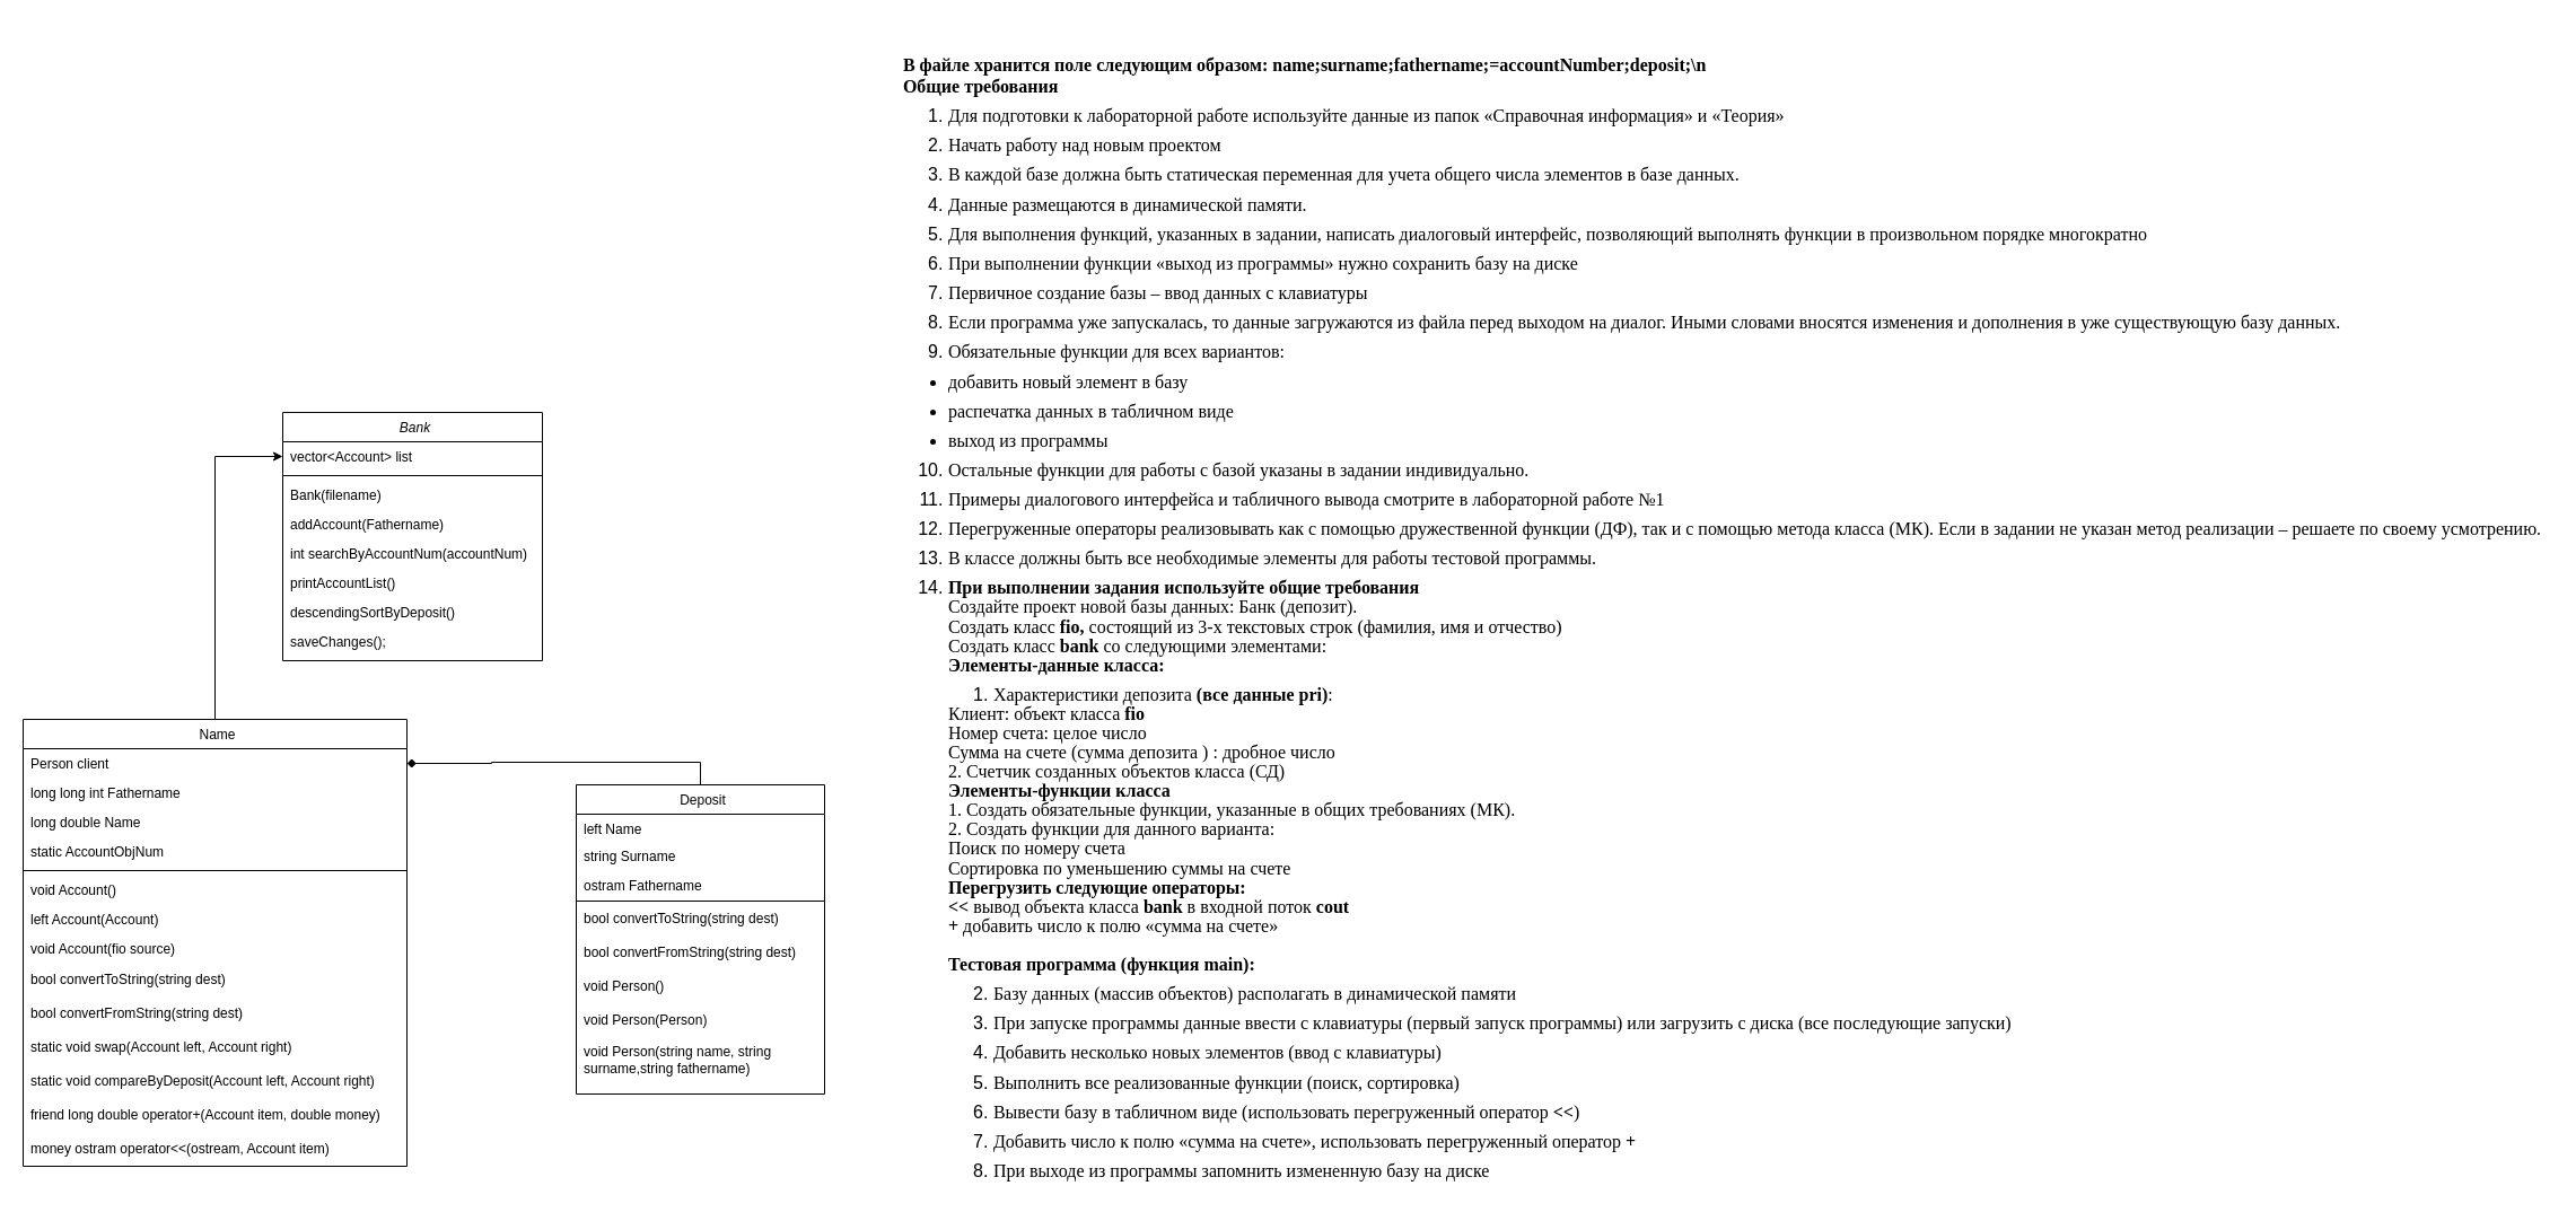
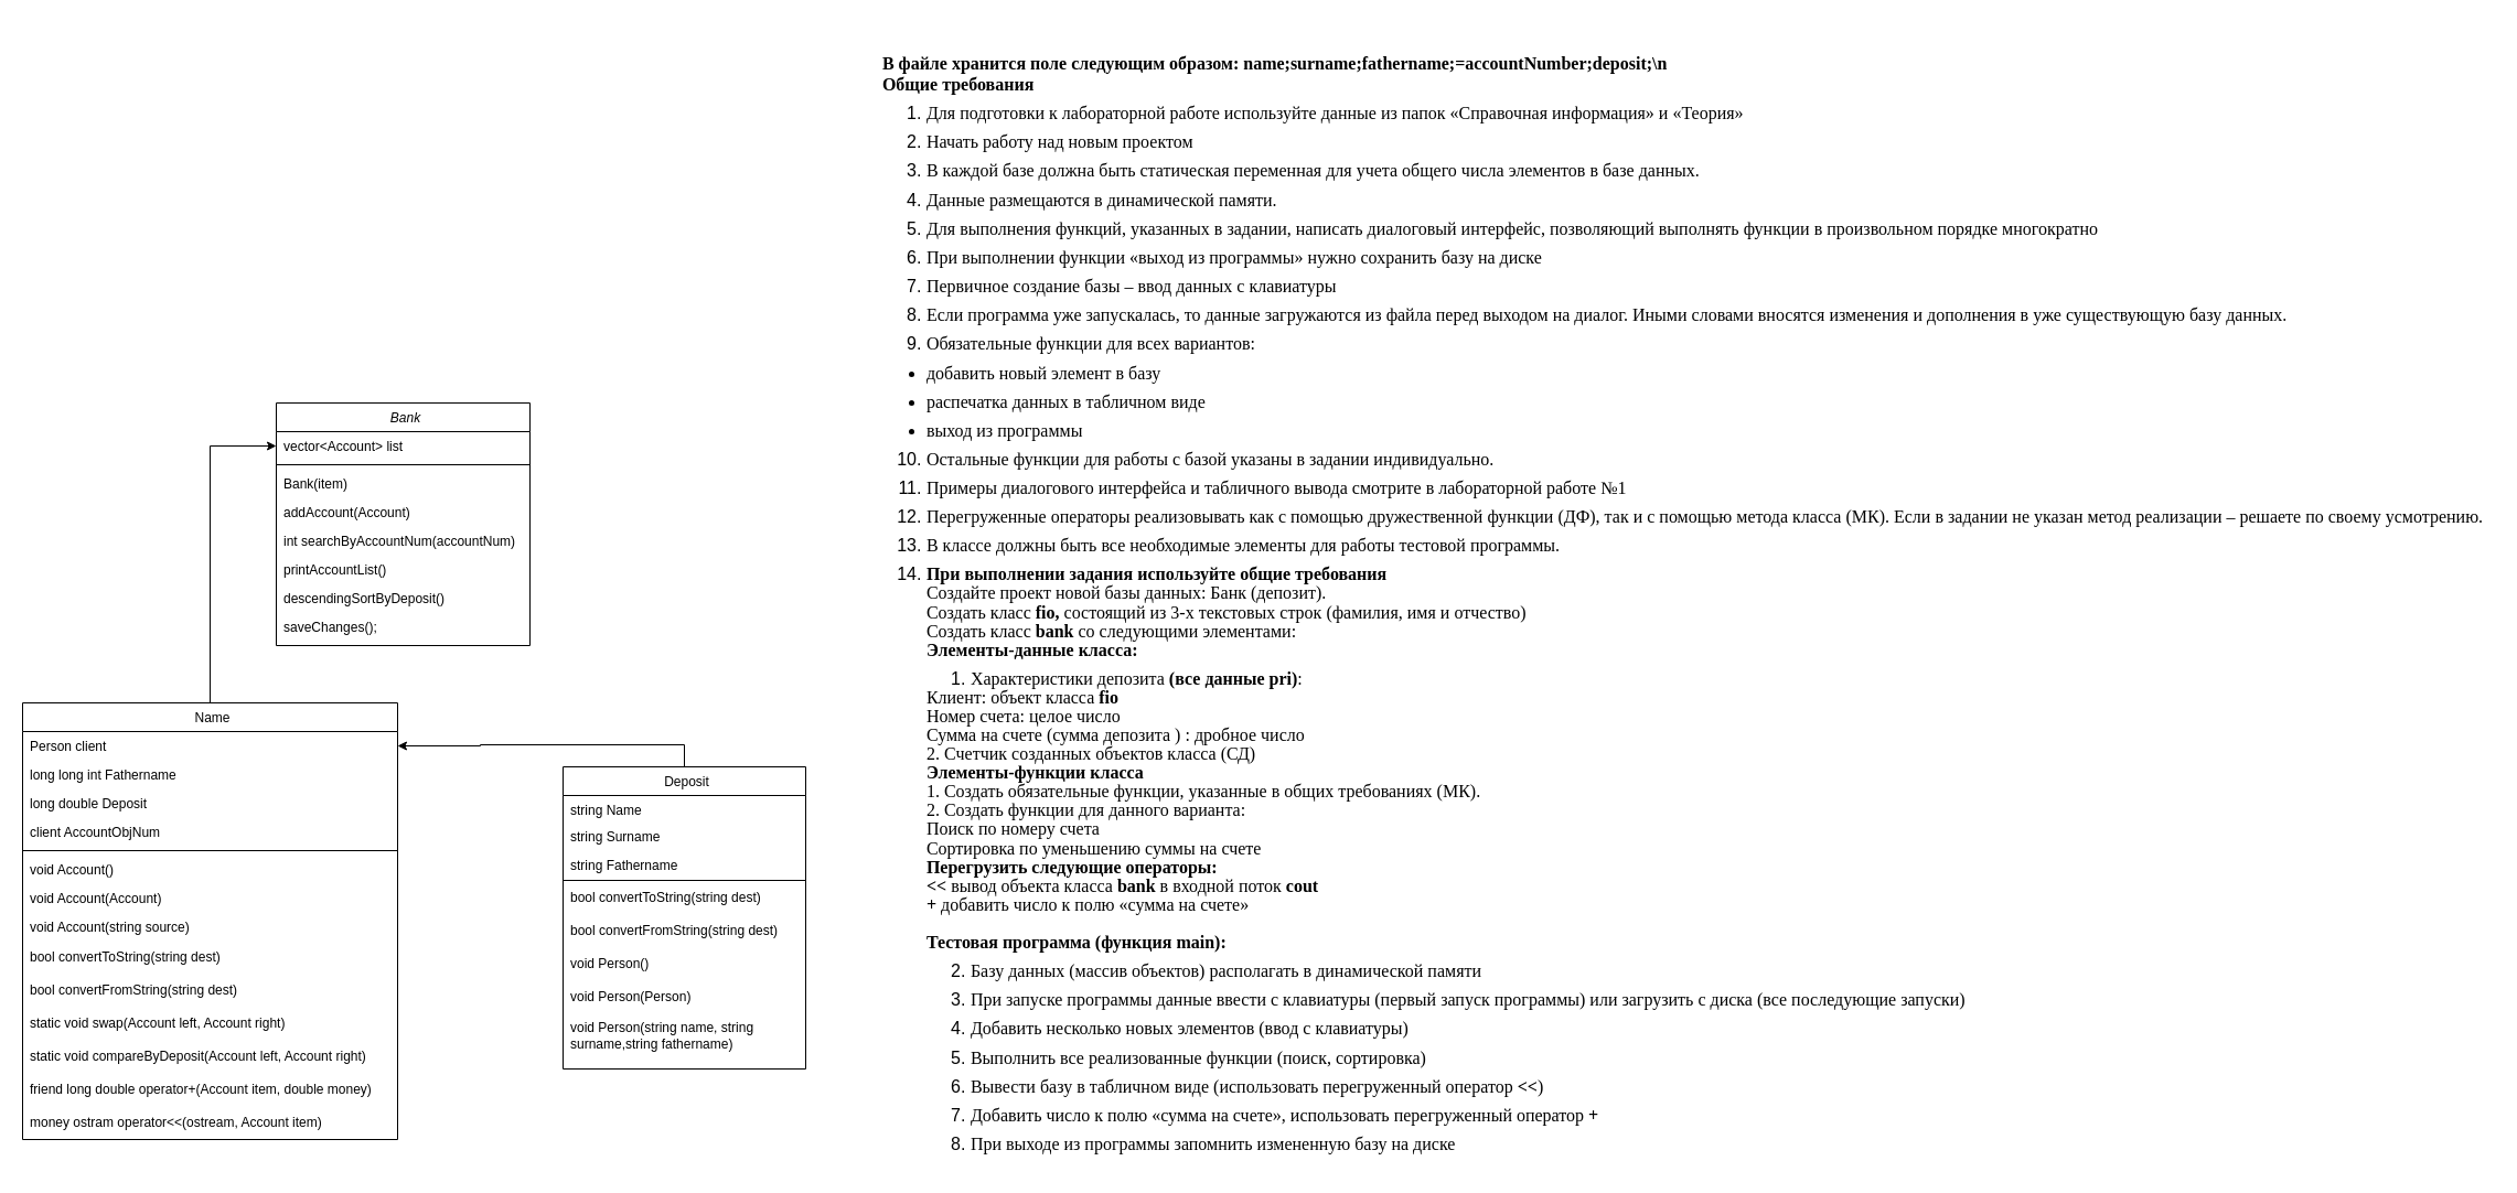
- <mxCell id="5" value="Bank(filename)" style="text;align=left;verticalAlign=top;spacingLeft=5;spacingRight=4;overflow=hidden;rotatable=0;points=[[0,0.5],[1,0.5]];portConstraint=eastwest;" parent="2" vertex="1"><mxGeometry y="60" width="230" height="26" as="geometry" /></mxCell>
+ <mxCell id="5" value="Bank(item)" style="text;align=left;verticalAlign=top;spacingLeft=5;spacingRight=4;overflow=hidden;rotatable=0;points=[[0,0.5],[1,0.5]];portConstraint=eastwest;" parent="2" vertex="1"><mxGeometry y="60" width="230" height="26" as="geometry" /></mxCell>
- <mxCell id="6" value="addAccount(Fathername)" style="text;align=left;verticalAlign=top;spacingLeft=5;spacingRight=4;overflow=hidden;rotatable=0;points=[[0,0.5],[1,0.5]];portConstraint=eastwest;" vertex="1" parent="2"><mxGeometry y="86" width="230" height="26" as="geometry" /></mxCell>
+ <mxCell id="6" value="addAccount(Account)" style="text;align=left;verticalAlign=top;spacingLeft=5;spacingRight=4;overflow=hidden;rotatable=0;points=[[0,0.5],[1,0.5]];portConstraint=eastwest;" vertex="1" parent="2"><mxGeometry y="86" width="230" height="26" as="geometry" /></mxCell>
- <mxCell id="27" style="edgeStyle=orthogonalEdgeStyle;rounded=0;orthogonalLoop=1;jettySize=auto;html=1;spacingLeft=5;exitX=0.5;exitY=0;exitDx=0;exitDy=0;endArrow=diamond;" edge="1" parent="1" source="28" target="13"><mxGeometry relative="1" as="geometry"><mxPoint x="480" y="605" as="sourcePoint" /></mxGeometry></mxCell>
+ <mxCell id="27" style="edgeStyle=orthogonalEdgeStyle;rounded=0;orthogonalLoop=1;jettySize=auto;html=1;spacingLeft=5;exitX=0.5;exitY=0;exitDx=0;exitDy=0;" edge="1" parent="1" source="28" target="13"><mxGeometry relative="1" as="geometry"><mxPoint x="480" y="605" as="sourcePoint" /></mxGeometry></mxCell>
- <mxCell id="15" value="long double Name" style="text;align=left;verticalAlign=top;spacingLeft=5;spacingRight=4;overflow=hidden;rotatable=0;points=[[0,0.5],[1,0.5]];portConstraint=eastwest;" parent="12" vertex="1"><mxGeometry y="78" width="340" height="26" as="geometry" /></mxCell>
+ <mxCell id="15" value="long double Deposit" style="text;align=left;verticalAlign=top;spacingLeft=5;spacingRight=4;overflow=hidden;rotatable=0;points=[[0,0.5],[1,0.5]];portConstraint=eastwest;" parent="12" vertex="1"><mxGeometry y="78" width="340" height="26" as="geometry" /></mxCell>
- <mxCell id="29" value="left Name" style="text;align=left;verticalAlign=top;spacingLeft=5;spacingRight=4;overflow=hidden;rotatable=0;points=[[0,0.5],[1,0.5]];portConstraint=eastwest;" parent="28" vertex="1"><mxGeometry y="26" width="220" height="24" as="geometry" /></mxCell>
+ <mxCell id="29" value="string Name" style="text;align=left;verticalAlign=top;spacingLeft=5;spacingRight=4;overflow=hidden;rotatable=0;points=[[0,0.5],[1,0.5]];portConstraint=eastwest;" parent="28" vertex="1"><mxGeometry y="26" width="220" height="24" as="geometry" /></mxCell>
- <mxCell id="16" value="static AccountObjNum" style="text;align=left;verticalAlign=top;spacingLeft=5;spacingRight=4;overflow=hidden;rotatable=0;points=[[0,0.5],[1,0.5]];portConstraint=eastwest;rounded=0;shadow=0;html=0;" parent="12" vertex="1"><mxGeometry y="104" width="340" height="26" as="geometry" /></mxCell>
+ <mxCell id="16" value="client AccountObjNum" style="text;align=left;verticalAlign=top;spacingLeft=5;spacingRight=4;overflow=hidden;rotatable=0;points=[[0,0.5],[1,0.5]];portConstraint=eastwest;rounded=0;shadow=0;html=0;" parent="12" vertex="1"><mxGeometry y="104" width="340" height="26" as="geometry" /></mxCell>
- <mxCell id="31" value="ostram Fathername" style="text;align=left;verticalAlign=top;spacingLeft=5;spacingRight=4;overflow=hidden;rotatable=0;points=[[0,0.5],[1,0.5]];portConstraint=eastwest;rounded=0;shadow=0;html=0;" vertex="1" parent="28"><mxGeometry y="76" width="220" height="26" as="geometry" /></mxCell>
+ <mxCell id="31" value="string Fathername" style="text;align=left;verticalAlign=top;spacingLeft=5;spacingRight=4;overflow=hidden;rotatable=0;points=[[0,0.5],[1,0.5]];portConstraint=eastwest;rounded=0;shadow=0;html=0;" vertex="1" parent="28"><mxGeometry y="76" width="220" height="26" as="geometry" /></mxCell>
- <mxCell id="19" value="left Account(Account)" style="text;align=left;verticalAlign=top;spacingLeft=5;spacingRight=4;overflow=hidden;rotatable=0;points=[[0,0.5],[1,0.5]];portConstraint=eastwest;" vertex="1" parent="12"><mxGeometry y="164" width="340" height="26" as="geometry" /></mxCell>
+ <mxCell id="19" value="void Account(Account)" style="text;align=left;verticalAlign=top;spacingLeft=5;spacingRight=4;overflow=hidden;rotatable=0;points=[[0,0.5],[1,0.5]];portConstraint=eastwest;" vertex="1" parent="12"><mxGeometry y="164" width="340" height="26" as="geometry" /></mxCell>
- <mxCell id="20" value="void Account(fio source)" style="text;align=left;verticalAlign=top;spacingLeft=5;spacingRight=4;overflow=hidden;rotatable=0;points=[[0,0.5],[1,0.5]];portConstraint=eastwest;" vertex="1" parent="12"><mxGeometry y="190" width="340" height="26" as="geometry" /></mxCell>
+ <mxCell id="20" value="void Account(string source)" style="text;align=left;verticalAlign=top;spacingLeft=5;spacingRight=4;overflow=hidden;rotatable=0;points=[[0,0.5],[1,0.5]];portConstraint=eastwest;" vertex="1" parent="12"><mxGeometry y="190" width="340" height="26" as="geometry" /></mxCell>
